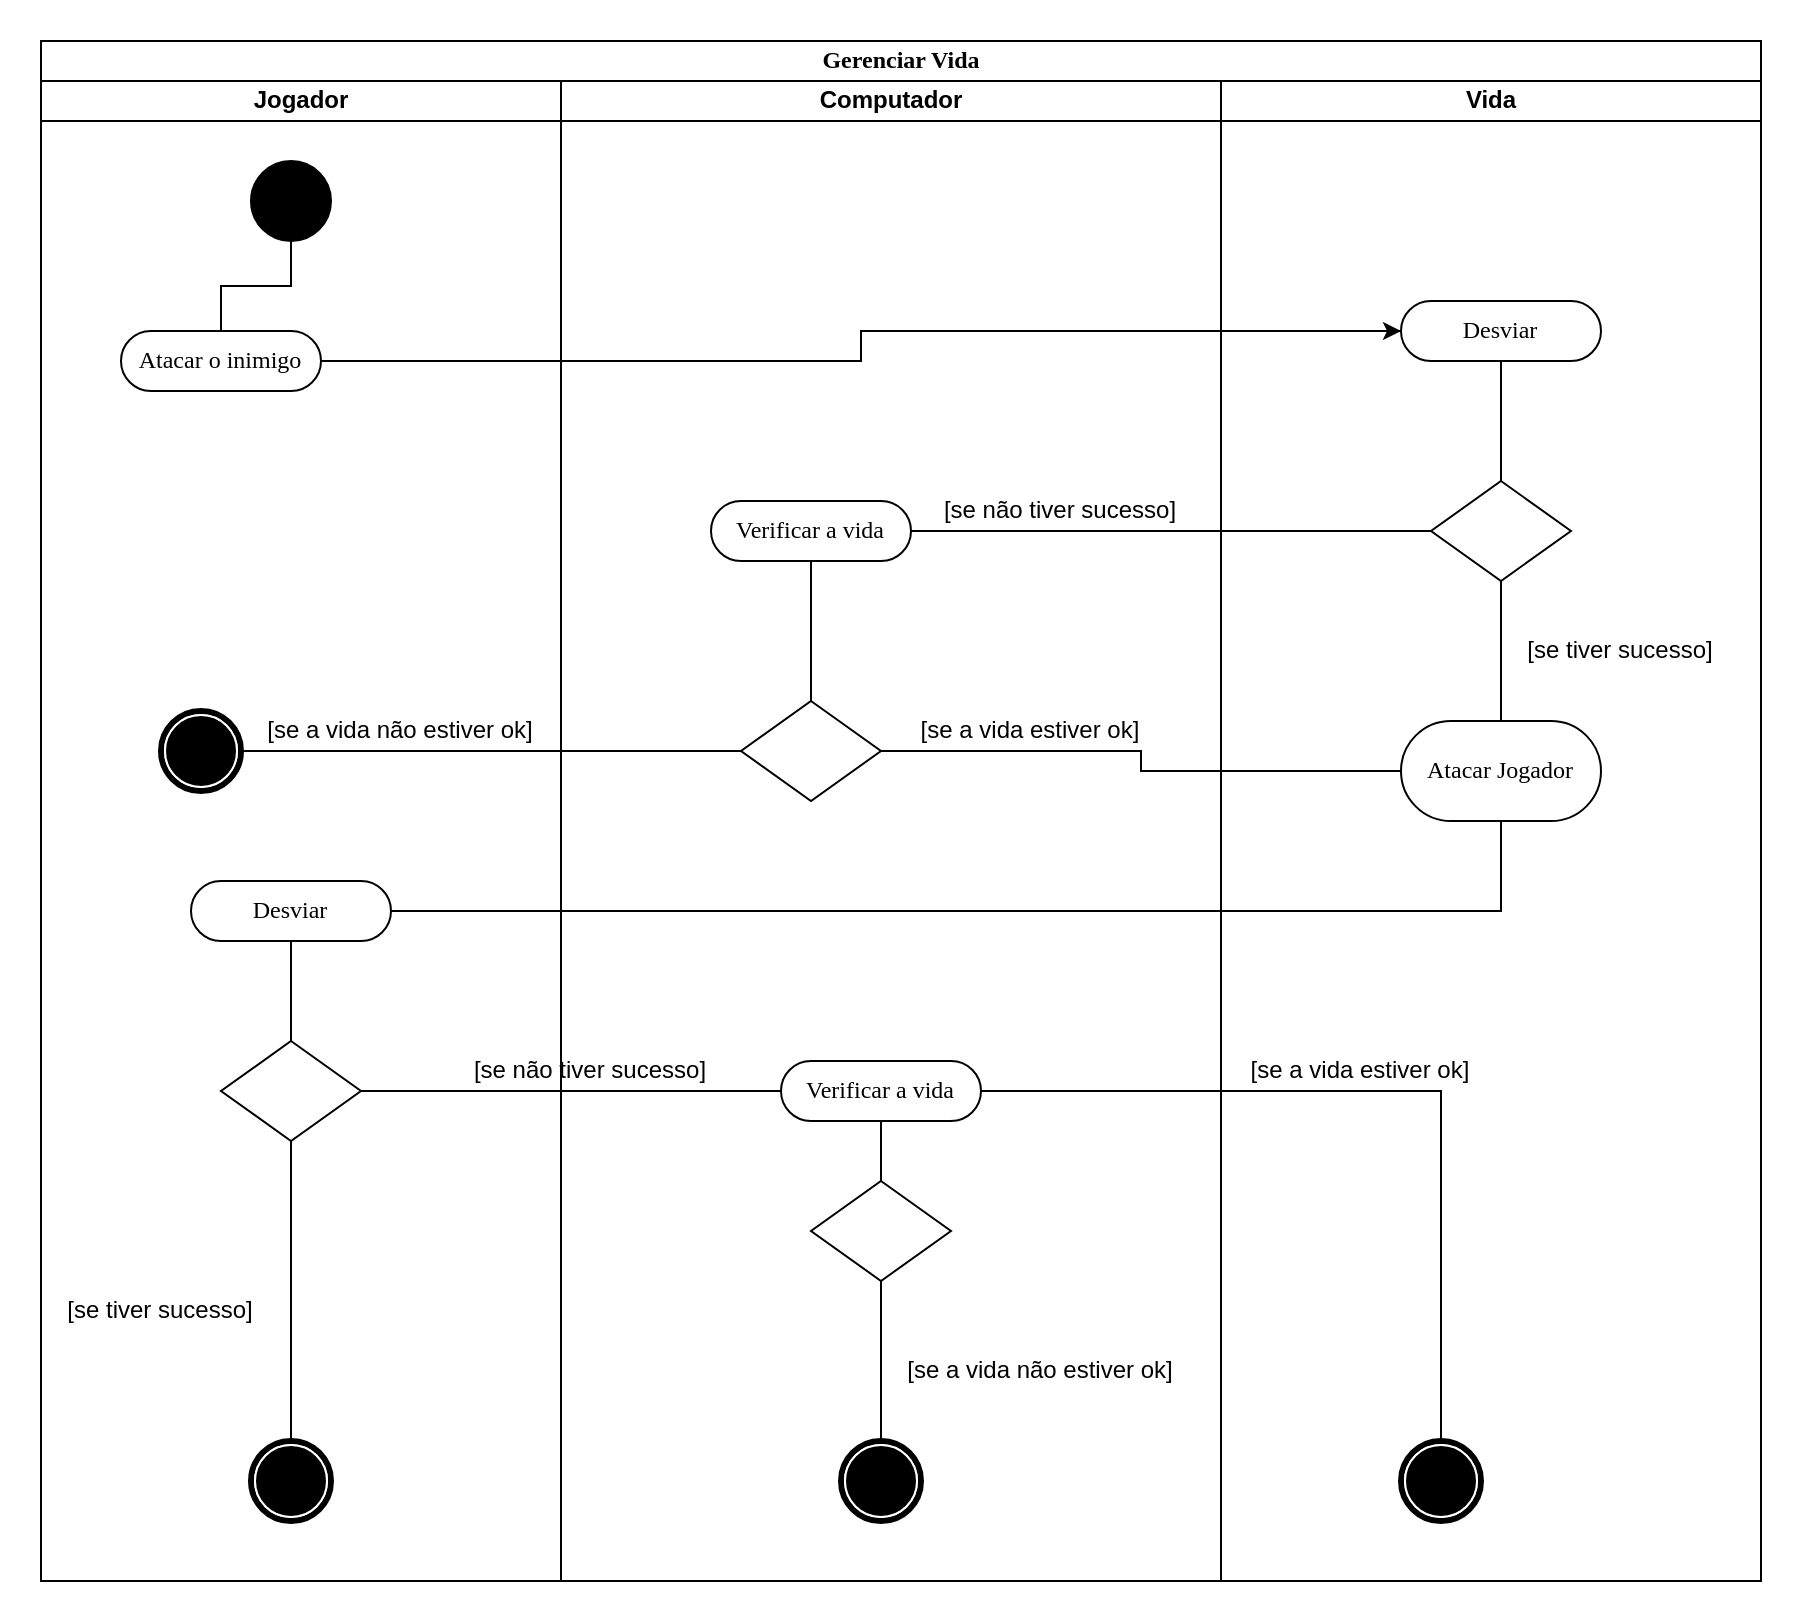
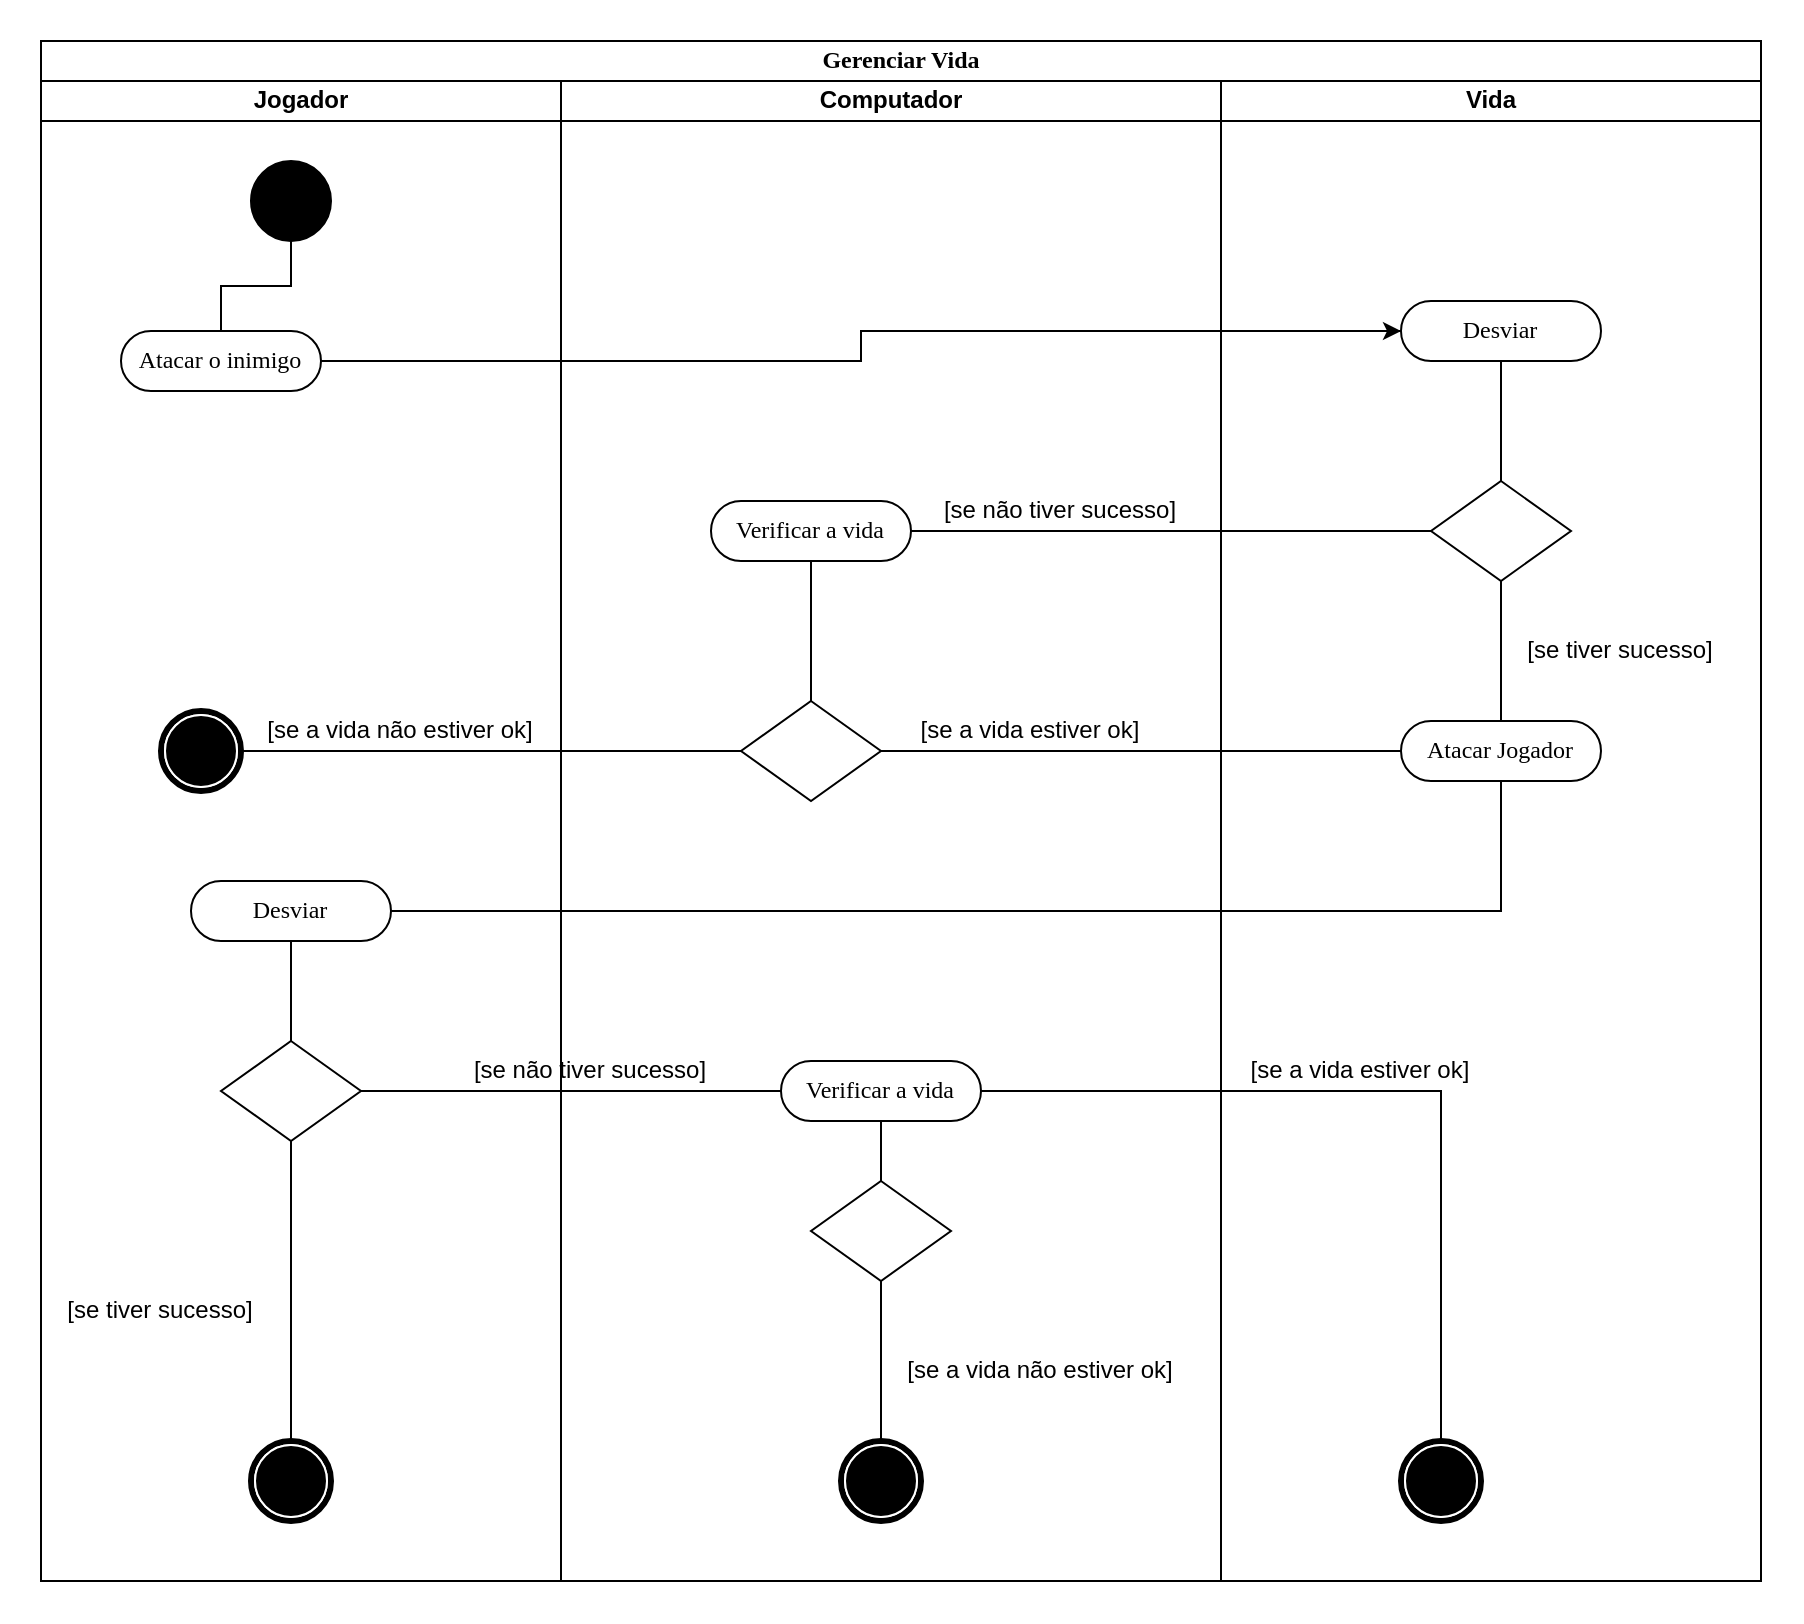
- <mxCell id="38" value="Atacar Jogador" style="rounded=1;whiteSpace=wrap;html=1;shadow=0;comic=0;labelBackgroundColor=none;strokeWidth=1;fontFamily=Verdana;fontSize=12;align=center;arcSize=50;" parent="35" vertex="1"><mxGeometry x="90" y="320" width="100" height="50" as="geometry" /></mxCell>
+ <mxCell id="38" value="Atacar Jogador" style="rounded=1;whiteSpace=wrap;html=1;shadow=0;comic=0;labelBackgroundColor=none;strokeWidth=1;fontFamily=Verdana;fontSize=12;align=center;arcSize=50;" parent="35" vertex="1"><mxGeometry x="90" y="320" width="100" height="30" as="geometry" /></mxCell>
